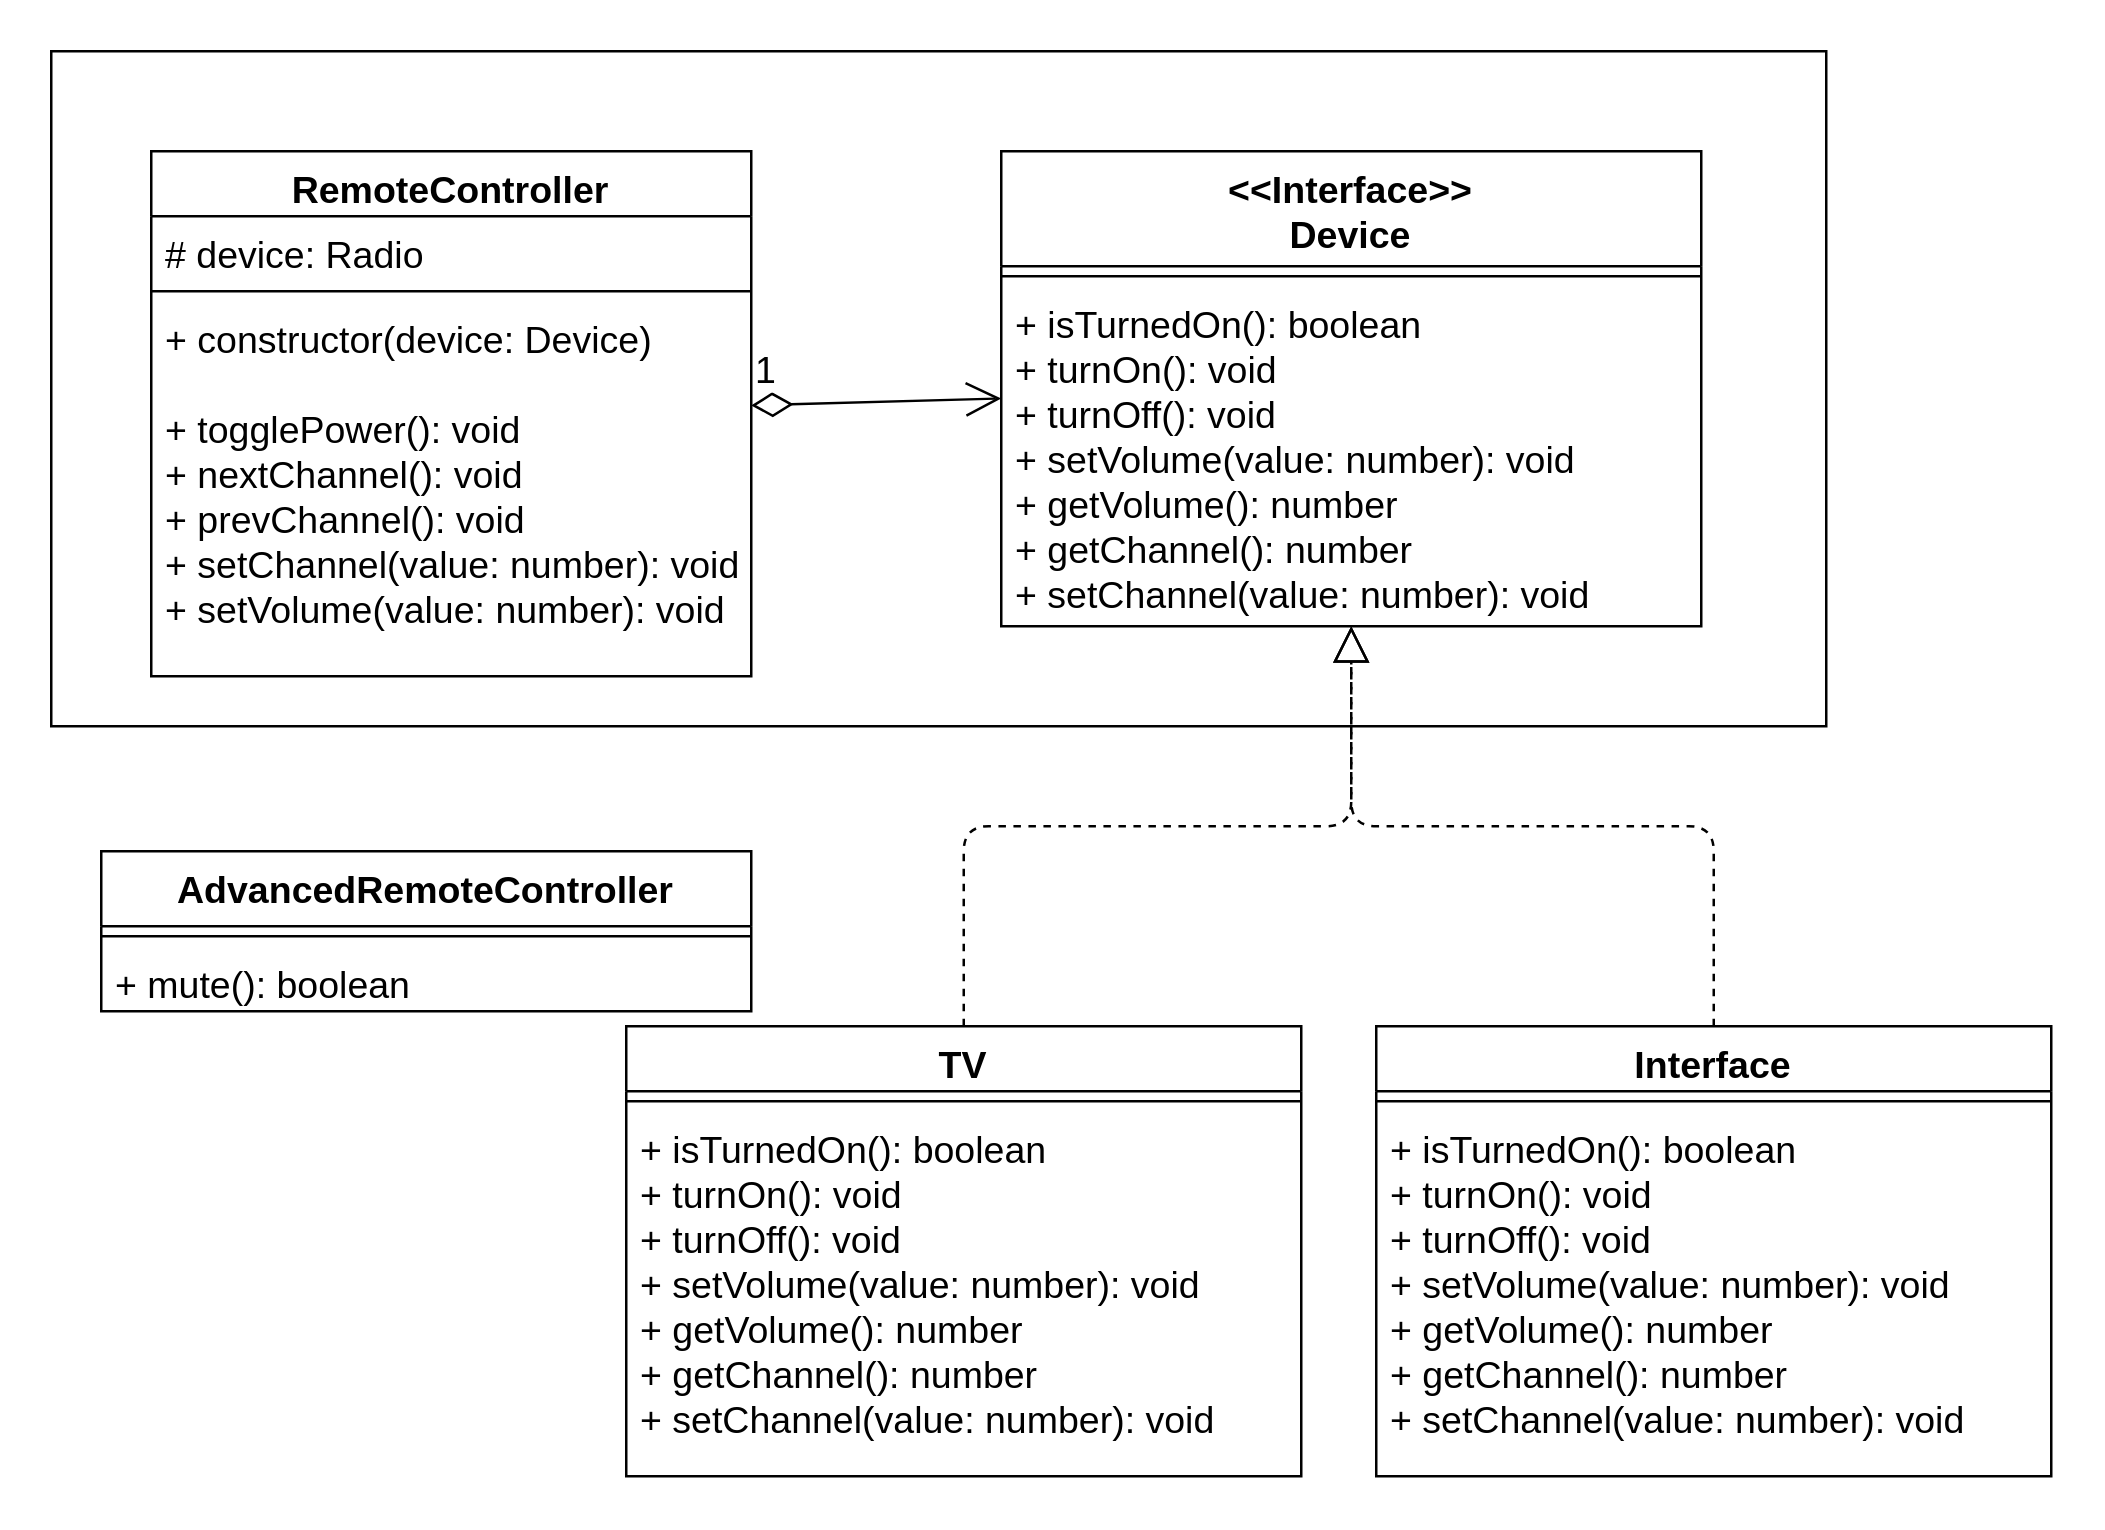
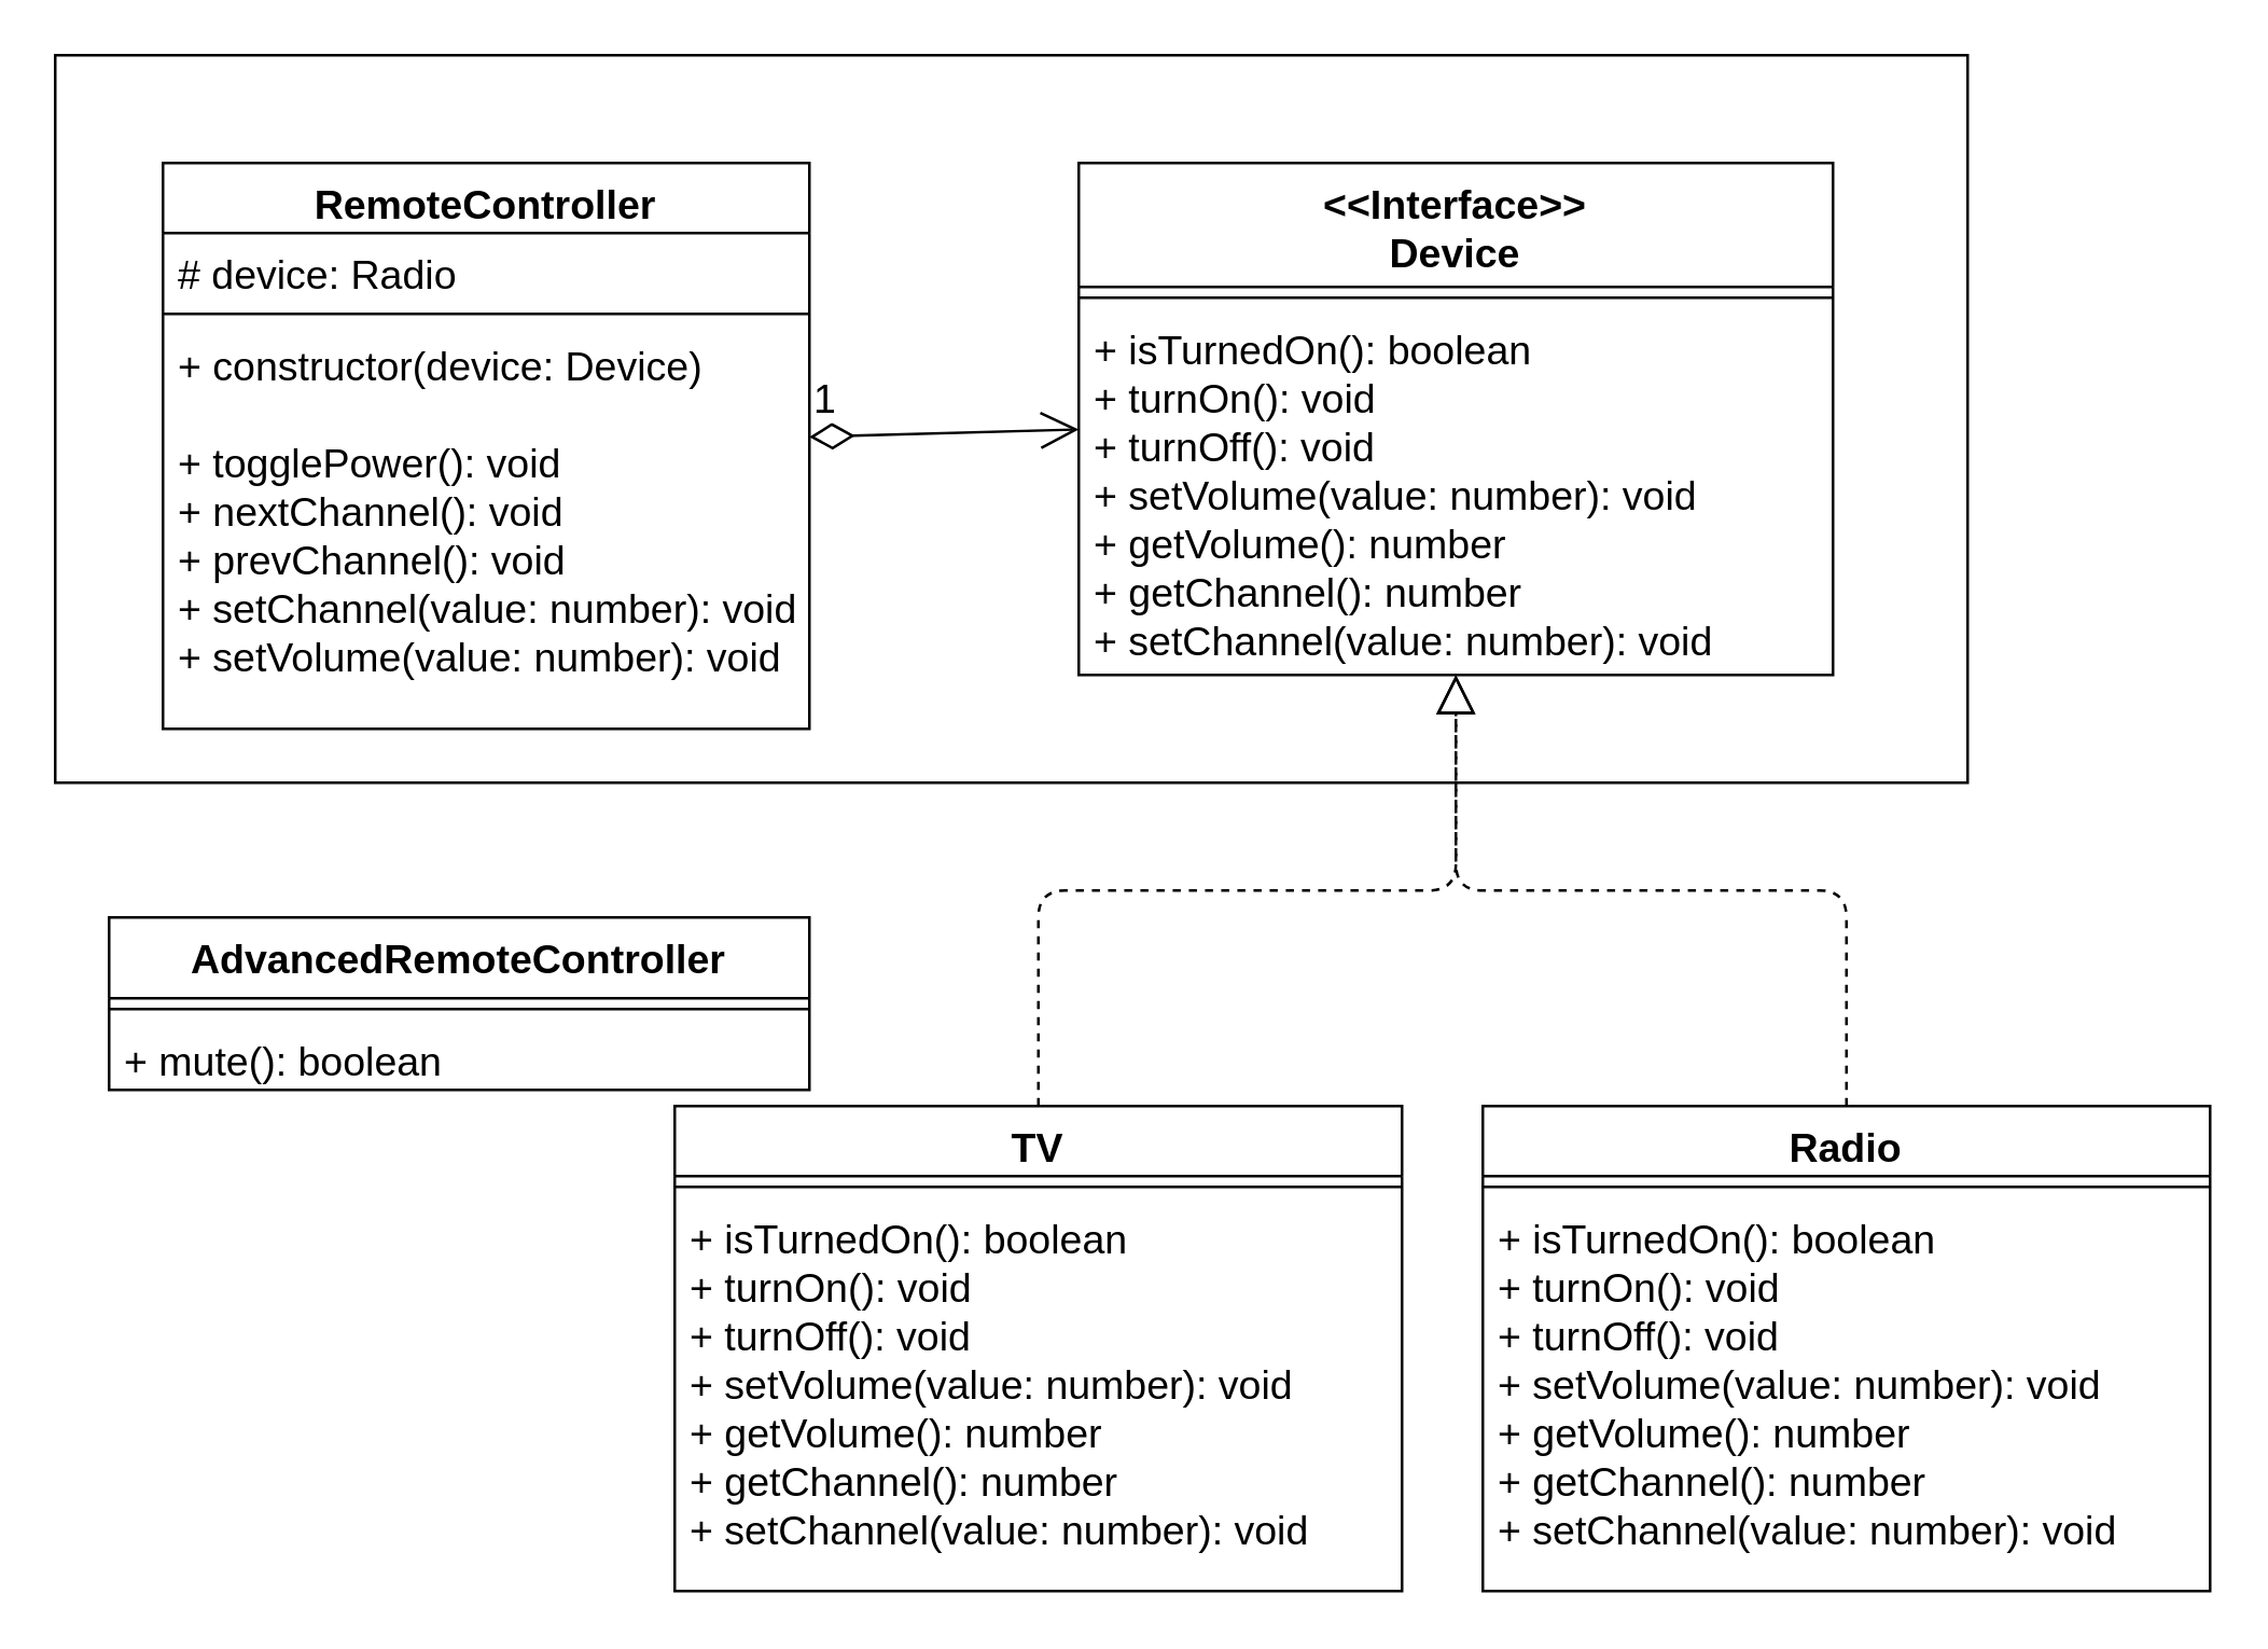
- <mxCell id="17" value="Interface" style="swimlane;fontStyle=1;align=center;verticalAlign=top;childLayout=stackLayout;horizontal=1;startSize=26;horizontalStack=0;resizeParent=1;resizeParentMax=0;resizeLast=0;collapsible=1;marginBottom=0;fontSize=15;" parent="1" vertex="1"><mxGeometry x="550" y="410" width="270" height="180" as="geometry" /></mxCell>
+ <mxCell id="17" value="Radio" style="swimlane;fontStyle=1;align=center;verticalAlign=top;childLayout=stackLayout;horizontal=1;startSize=26;horizontalStack=0;resizeParent=1;resizeParentMax=0;resizeLast=0;collapsible=1;marginBottom=0;fontSize=15;" parent="1" vertex="1"><mxGeometry x="550" y="410" width="270" height="180" as="geometry" /></mxCell>
